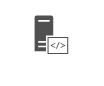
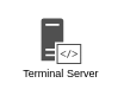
+ <mxCell id="4" value="Terminal Server" style="text;html=1;strokeColor=none;fillColor=none;align=center;verticalAlign=middle;whiteSpace=wrap;rounded=0;" vertex="1" parent="2"><mxGeometry y="51.5" width="95.44" height="20" as="geometry" /></mxCell>
